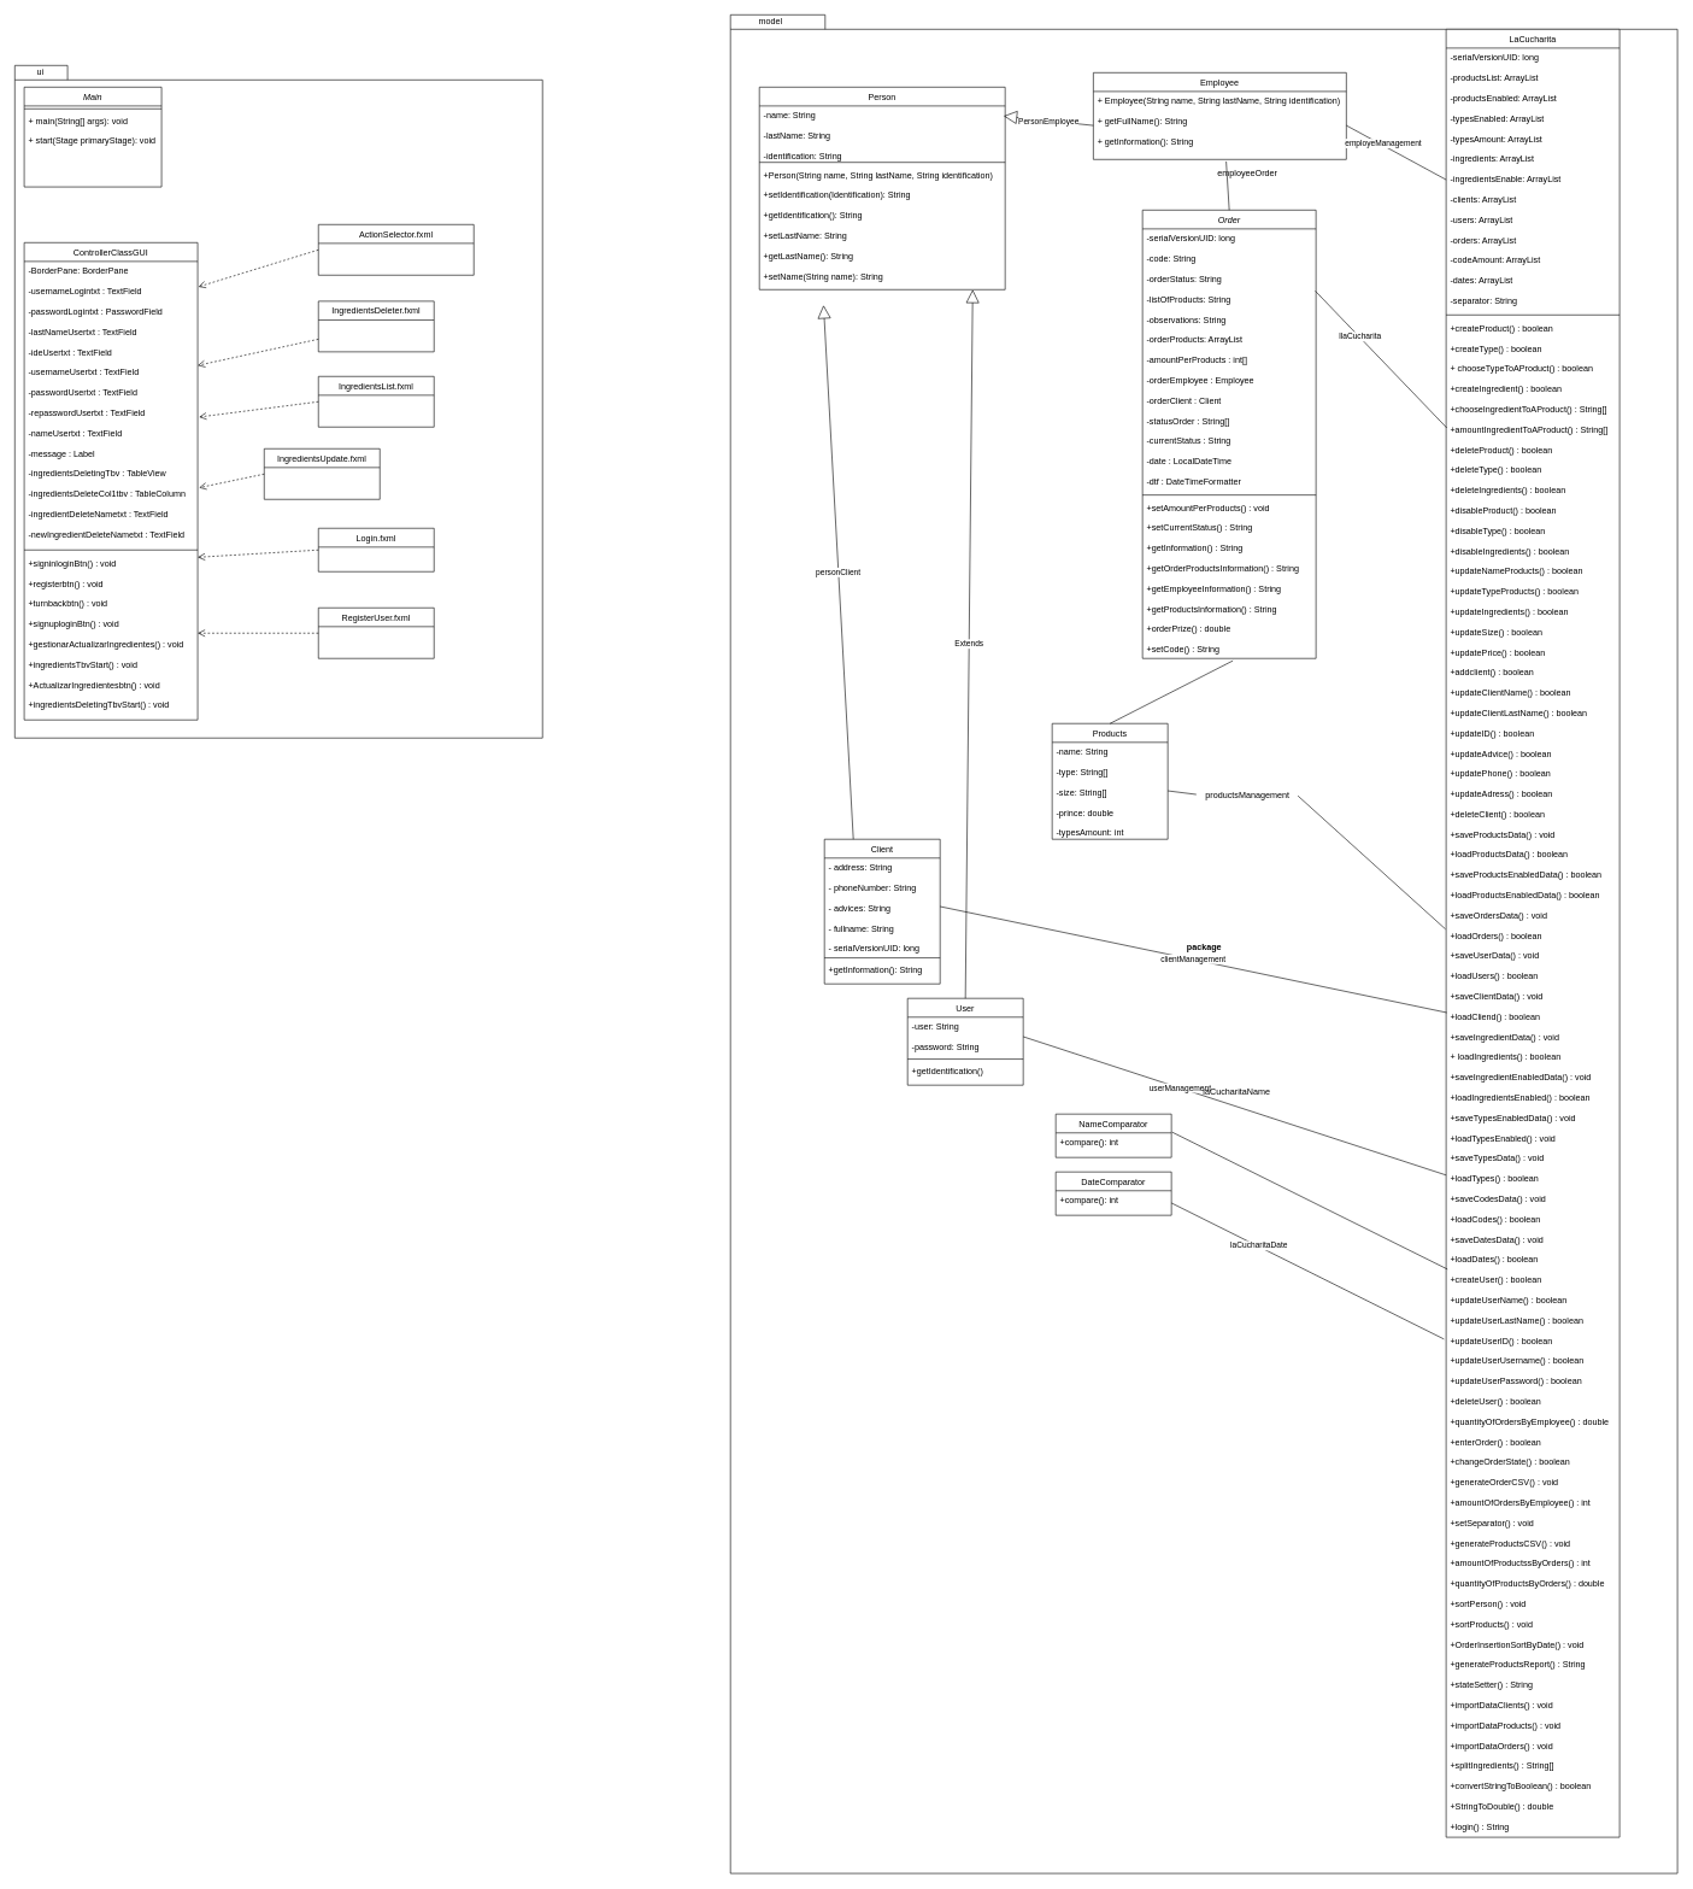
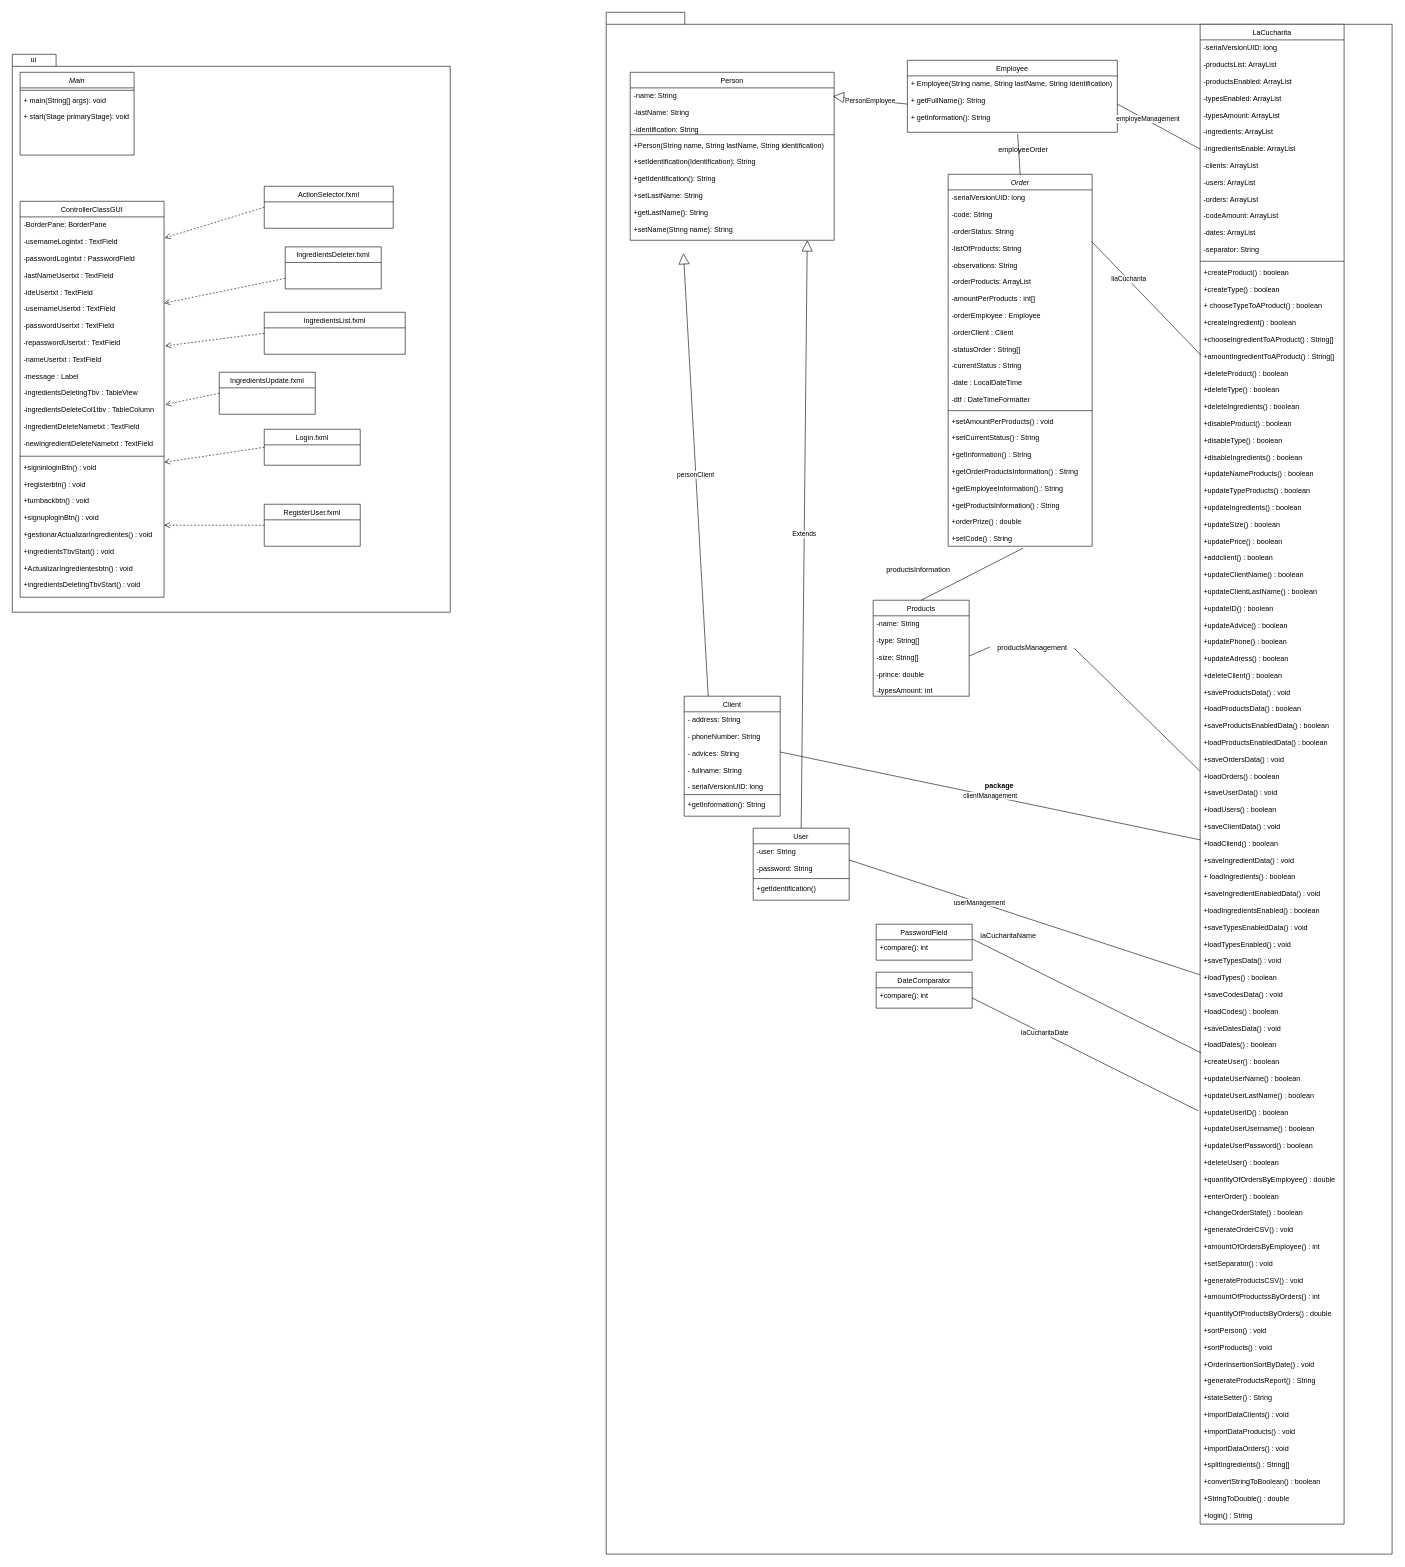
- <mxCell id="49" value="model" style="text;html=1;align=center;verticalAlign=middle;resizable=0;points=[];autosize=1;strokeColor=none;fillColor=none;" parent="1" vertex="1"><mxGeometry x="1040" y="20" width="50" height="20" as="geometry" /></mxCell>
- <mxCell id="60" value="employeeOrder" style="text;html=1;align=center;verticalAlign=middle;resizable=0;points=[];autosize=1;strokeColor=none;fillColor=none;" parent="1" vertex="1"><mxGeometry x="1675" y="230" width="100" height="20" as="geometry" /></mxCell>
+ <mxCell id="60" value="employeeOrder" style="text;html=1;align=center;verticalAlign=middle;resizable=0;points=[];autosize=1;strokeColor=none;fillColor=none;" parent="1" vertex="1"><mxGeometry x="1655" y="240" width="100" height="20" as="geometry" /></mxCell>
- <mxCell id="12" value="IngredientsDeleter.fxml" style="swimlane;fontStyle=0;align=center;verticalAlign=top;childLayout=stackLayout;horizontal=1;startSize=26;horizontalStack=0;resizeParent=1;resizeLast=0;collapsible=1;marginBottom=0;rounded=0;shadow=0;strokeWidth=1;" parent="1" vertex="1"><mxGeometry x="440" y="416" width="160" height="70" as="geometry"><mxRectangle x="340" y="380" width="170" height="26" as="alternateBounds" /></mxGeometry></mxCell>
+ <mxCell id="12" value="IngredientsDeleter.fxml" style="swimlane;fontStyle=0;align=center;verticalAlign=top;childLayout=stackLayout;horizontal=1;startSize=26;horizontalStack=0;resizeParent=1;resizeLast=0;collapsible=1;marginBottom=0;rounded=0;shadow=0;strokeWidth=1;" parent="1" vertex="1"><mxGeometry x="475" y="411" width="160" height="70" as="geometry"><mxRectangle x="340" y="380" width="170" height="26" as="alternateBounds" /></mxGeometry></mxCell>
- <mxCell id="11" value="IngredientsList.fxml" style="swimlane;fontStyle=0;align=center;verticalAlign=top;childLayout=stackLayout;horizontal=1;startSize=26;horizontalStack=0;resizeParent=1;resizeLast=0;collapsible=1;marginBottom=0;rounded=0;shadow=0;strokeWidth=1;" parent="1" vertex="1"><mxGeometry x="440" y="520" width="160" height="70" as="geometry"><mxRectangle x="340" y="380" width="170" height="26" as="alternateBounds" /></mxGeometry></mxCell>
+ <mxCell id="11" value="IngredientsList.fxml" style="swimlane;fontStyle=0;align=center;verticalAlign=top;childLayout=stackLayout;horizontal=1;startSize=26;horizontalStack=0;resizeParent=1;resizeLast=0;collapsible=1;marginBottom=0;rounded=0;shadow=0;strokeWidth=1;" parent="1" vertex="1"><mxGeometry x="440" y="520" width="235" height="70" as="geometry"><mxRectangle x="340" y="380" width="170" height="26" as="alternateBounds" /></mxGeometry></mxCell>
- <mxCell id="8" value="Login.fxml" style="swimlane;fontStyle=0;align=center;verticalAlign=top;childLayout=stackLayout;horizontal=1;startSize=26;horizontalStack=0;resizeParent=1;resizeLast=0;collapsible=1;marginBottom=0;rounded=0;shadow=0;strokeWidth=1;" parent="1" vertex="1"><mxGeometry x="440" y="730" width="160" height="60" as="geometry"><mxRectangle x="130" y="380" width="160" height="26" as="alternateBounds" /></mxGeometry></mxCell>
+ <mxCell id="8" value="Login.fxml" style="swimlane;fontStyle=0;align=center;verticalAlign=top;childLayout=stackLayout;horizontal=1;startSize=26;horizontalStack=0;resizeParent=1;resizeLast=0;collapsible=1;marginBottom=0;rounded=0;shadow=0;strokeWidth=1;" parent="1" vertex="1"><mxGeometry x="440" y="715" width="160" height="60" as="geometry"><mxRectangle x="130" y="380" width="160" height="26" as="alternateBounds" /></mxGeometry></mxCell>
+ <mxCell id="64" value="productsInformation" style="text;html=1;align=center;verticalAlign=middle;resizable=0;points=[];autosize=1;strokeColor=none;fillColor=none;" parent="1" vertex="1"><mxGeometry x="1465" y="940" width="130" height="20" as="geometry" /></mxCell>
- <mxCell id="66" value="productsManagement" style="text;html=1;align=center;verticalAlign=middle;resizable=0;points=[];autosize=1;strokeColor=none;fillColor=none;" parent="1" vertex="1"><mxGeometry x="1655" y="1090" width="140" height="20" as="geometry" /></mxCell>
+ <mxCell id="66" value="productsManagement" style="text;html=1;align=center;verticalAlign=middle;resizable=0;points=[];autosize=1;strokeColor=none;fillColor=none;" parent="1" vertex="1"><mxGeometry x="1650" y="1070" width="140" height="20" as="geometry" /></mxCell>
- <mxCell id="72" value="laCucharitaName" style="text;html=1;align=center;verticalAlign=middle;resizable=0;points=[];autosize=1;strokeColor=none;fillColor=none;" parent="1" vertex="1"><mxGeometry x="1655" y="1500" width="110" height="20" as="geometry" /></mxCell>
+ <mxCell id="72" value="laCucharitaName" style="text;html=1;align=center;verticalAlign=middle;resizable=0;points=[];autosize=1;strokeColor=none;fillColor=none;" parent="1" vertex="1"><mxGeometry x="1625" y="1550" width="110" height="20" as="geometry" /></mxCell>
- <mxCell id="32" value="NameComparator" style="swimlane;fontStyle=0;align=center;verticalAlign=top;childLayout=stackLayout;horizontal=1;startSize=26;horizontalStack=0;resizeParent=1;resizeLast=0;collapsible=1;marginBottom=0;rounded=0;shadow=0;strokeWidth=1;" parent="1" vertex="1"><mxGeometry x="1460" y="1540" width="160" height="60" as="geometry"><mxRectangle x="130" y="380" width="160" height="26" as="alternateBounds" /></mxGeometry></mxCell>
+ <mxCell id="32" value="PasswordField" style="swimlane;fontStyle=0;align=center;verticalAlign=top;childLayout=stackLayout;horizontal=1;startSize=26;horizontalStack=0;resizeParent=1;resizeLast=0;collapsible=1;marginBottom=0;rounded=0;shadow=0;strokeWidth=1;" parent="1" vertex="1"><mxGeometry x="1460" y="1540" width="160" height="60" as="geometry"><mxRectangle x="130" y="380" width="160" height="26" as="alternateBounds" /></mxGeometry></mxCell>
